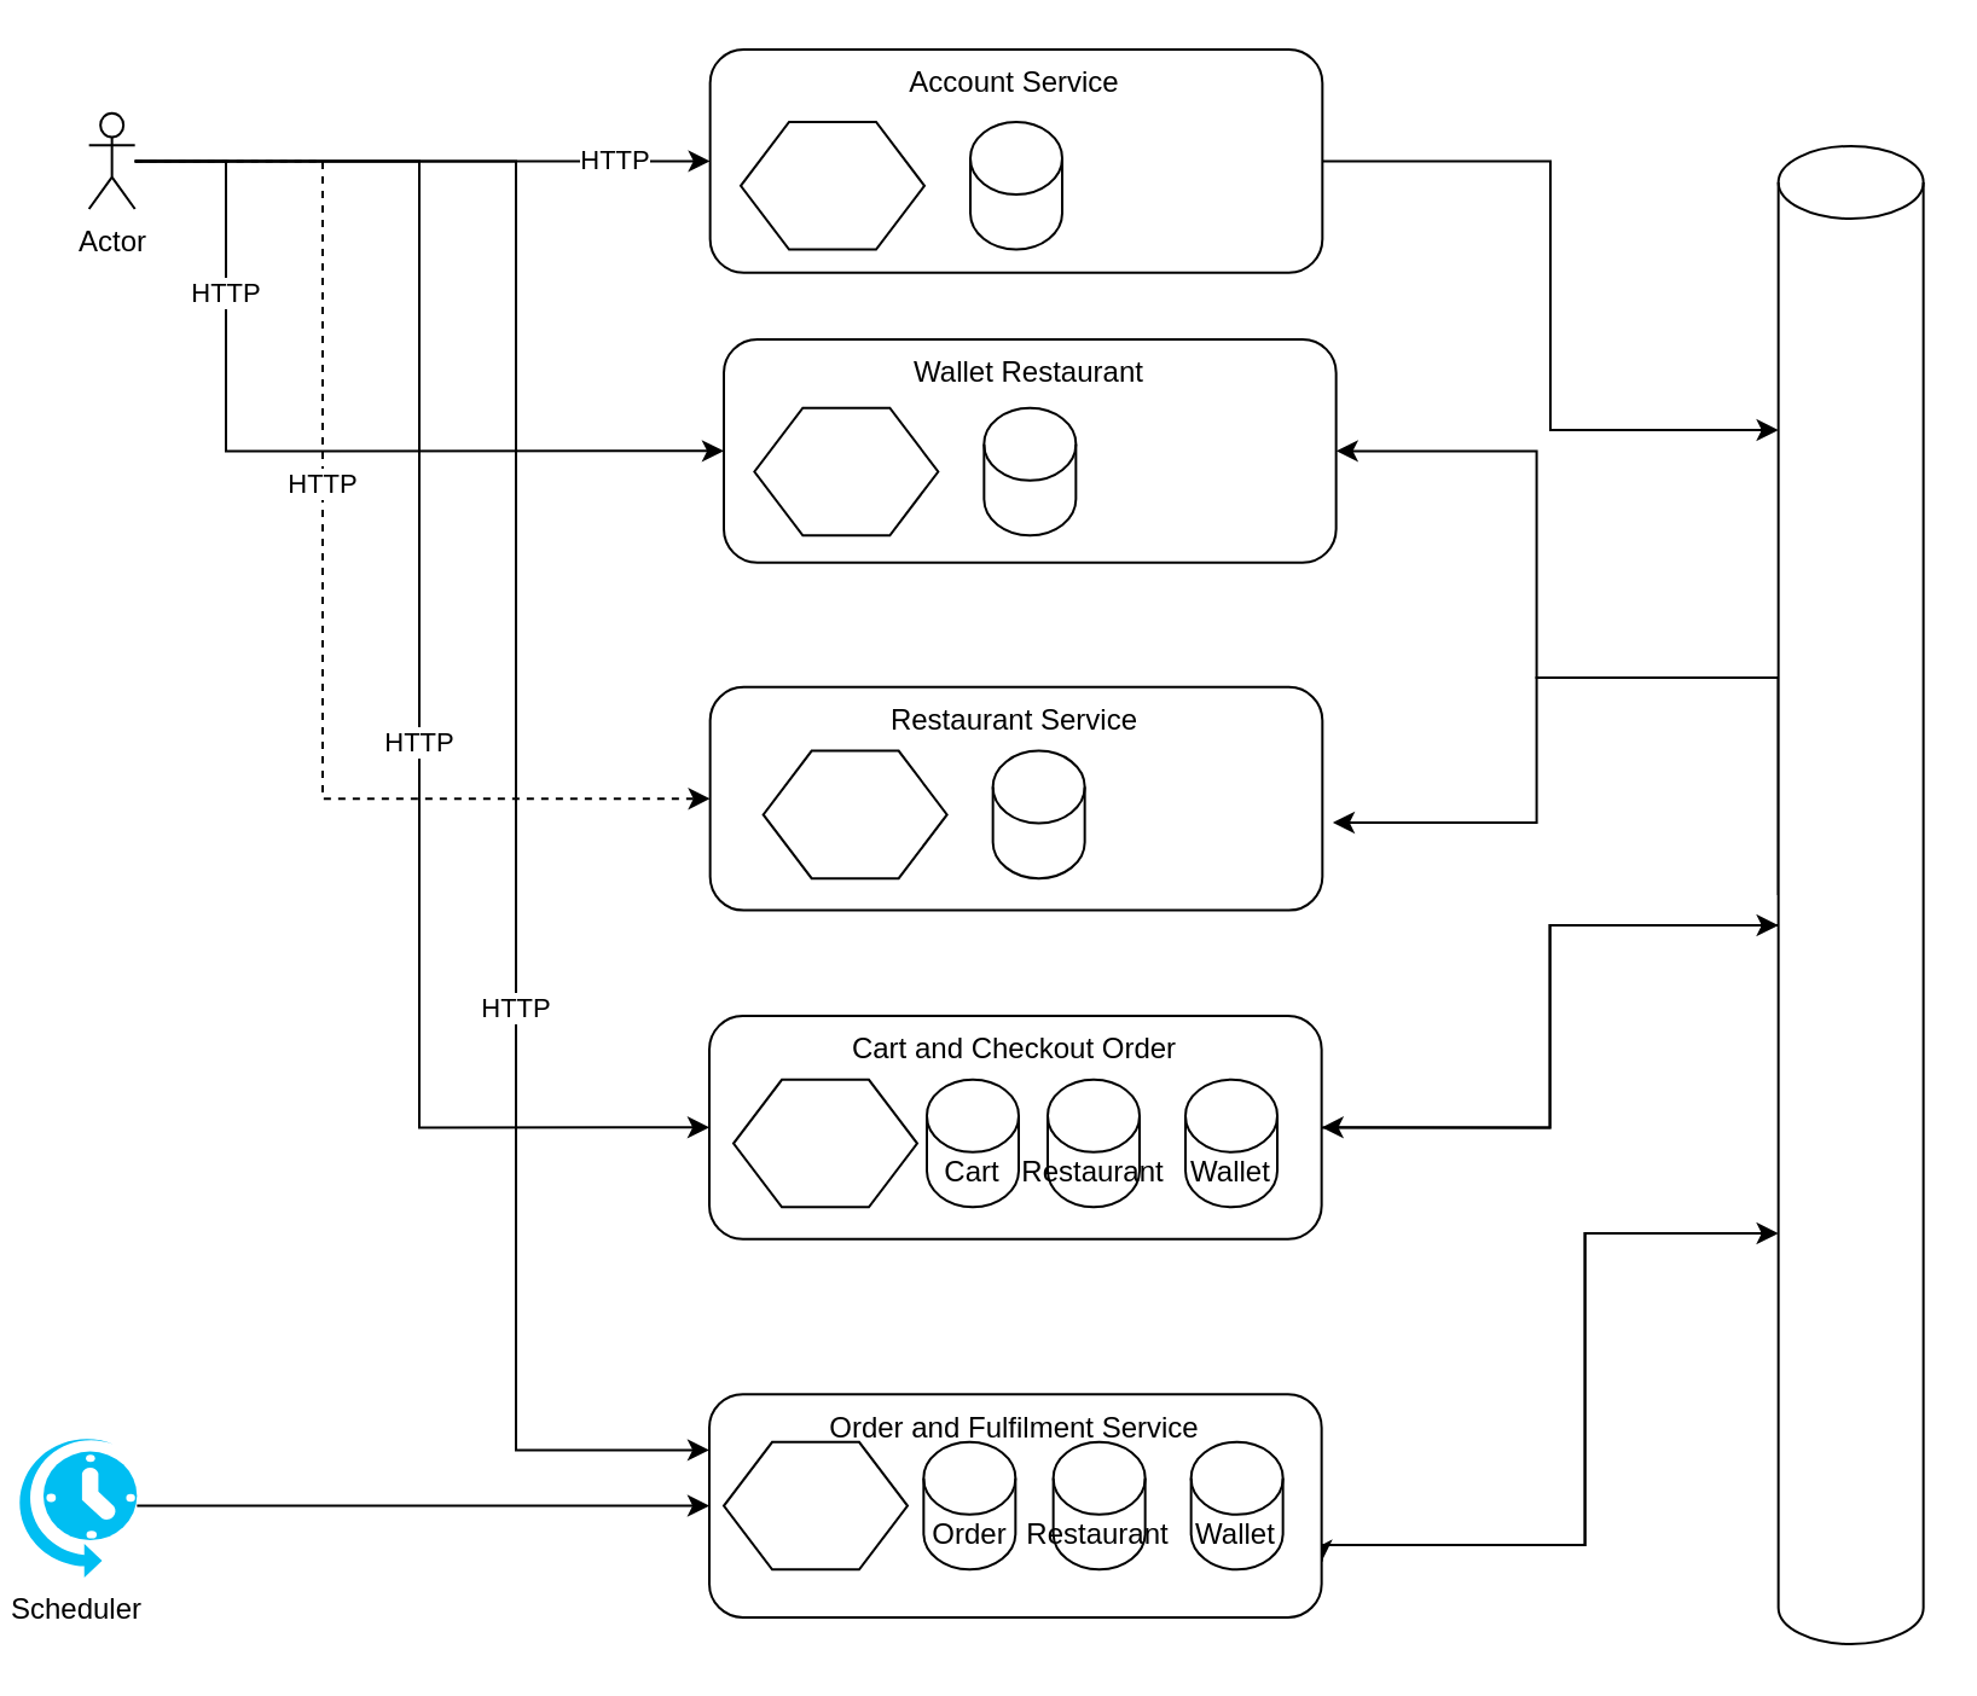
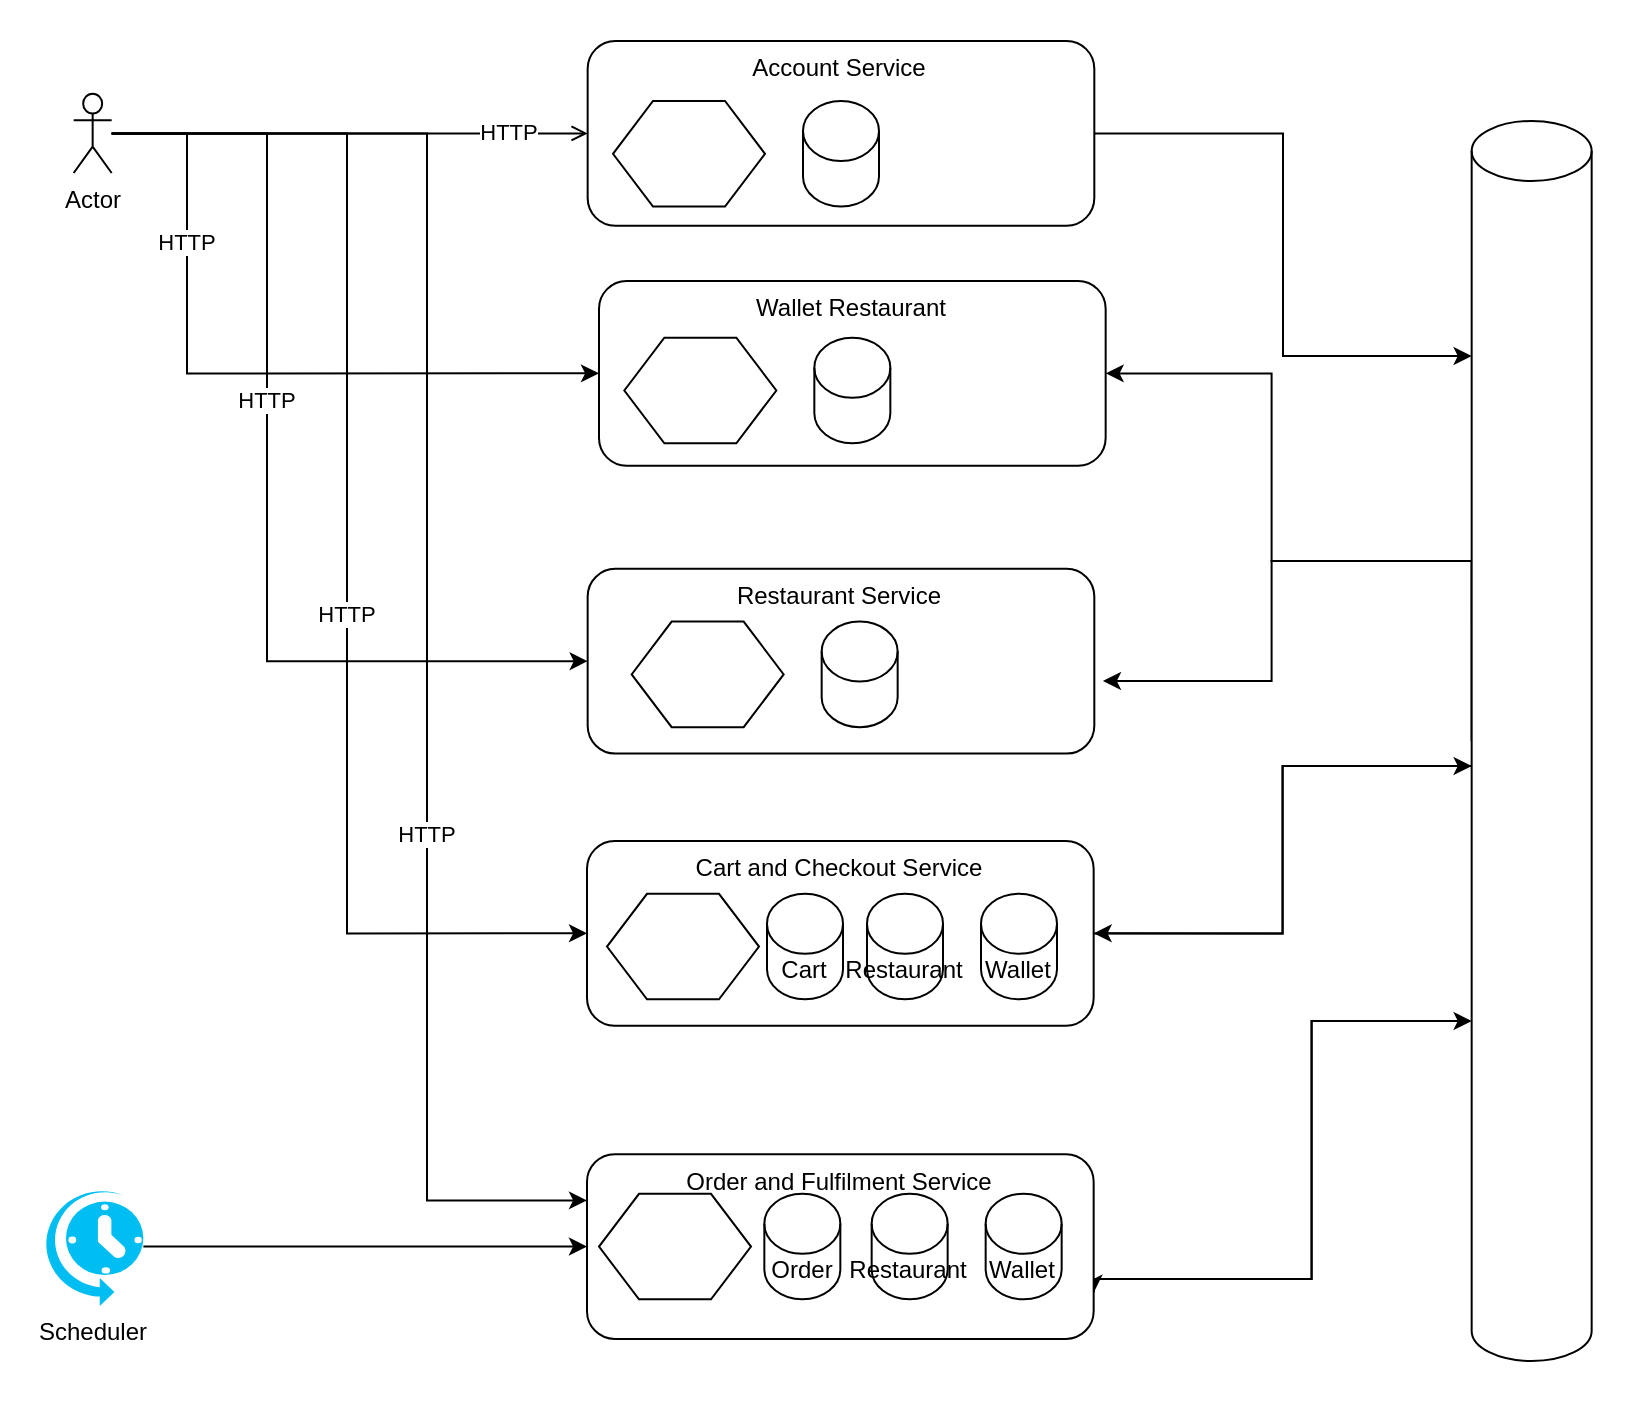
- <mxCell id="10" value="HTTP" style="edgeStyle=orthogonalEdgeStyle;rounded=0;orthogonalLoop=1;jettySize=auto;html=1;entryX=0;entryY=0.5;entryDx=0;entryDy=0;" parent="1" source="15" target="22" edge="1"><mxGeometry x="0.661" relative="1" as="geometry"><mxPoint x="1" as="offset" /></mxGeometry></mxCell>
+ <mxCell id="10" value="HTTP" style="edgeStyle=orthogonalEdgeStyle;rounded=0;orthogonalLoop=1;jettySize=auto;html=1;entryX=0;entryY=0.5;entryDx=0;entryDy=0;endArrow=open;" parent="1" source="15" target="22" edge="1"><mxGeometry x="0.661" relative="1" as="geometry"><mxPoint x="1" as="offset" /></mxGeometry></mxCell>
- <mxCell id="12" value="HTTP" style="edgeStyle=orthogonalEdgeStyle;rounded=0;orthogonalLoop=1;jettySize=auto;html=1;entryX=0;entryY=0.5;entryDx=0;entryDy=0;dashed=1;" parent="1" source="15" target="30" edge="1"><mxGeometry x="-0.158" relative="1" as="geometry"><Array as="points"><mxPoint x="133" y="66" /><mxPoint x="133" y="330" /></Array><mxPoint as="offset" /></mxGeometry></mxCell>
+ <mxCell id="12" value="HTTP" style="edgeStyle=orthogonalEdgeStyle;rounded=0;orthogonalLoop=1;jettySize=auto;html=1;entryX=0;entryY=0.5;entryDx=0;entryDy=0;" parent="1" source="15" target="30" edge="1"><mxGeometry x="-0.158" relative="1" as="geometry"><Array as="points"><mxPoint x="133" y="66" /><mxPoint x="133" y="330" /></Array><mxPoint as="offset" /></mxGeometry></mxCell>
- <mxCell id="34" value="Cart and Checkout Order" style="rounded=1;whiteSpace=wrap;html=1;verticalAlign=top;" parent="33" vertex="1"><mxGeometry width="253.333" height="92.371" as="geometry" /></mxCell>
+ <mxCell id="34" value="Cart and Checkout Service" style="rounded=1;whiteSpace=wrap;html=1;verticalAlign=top;" parent="33" vertex="1"><mxGeometry width="253.333" height="92.371" as="geometry" /></mxCell>
- <mxCell id="9" value="Scheduler" style="verticalLabelPosition=bottom;html=1;verticalAlign=top;align=center;strokeColor=none;fillColor=#00BEF2;shape=mxgraph.azure.scheduler;pointerEvents=1;" parent="1" vertex="1"><mxGeometry x="5.5" y="593.09" width="50.667" height="59.381" as="geometry" /></mxCell>
+ <mxCell id="9" value="Scheduler" style="verticalLabelPosition=bottom;html=1;verticalAlign=top;align=center;strokeColor=none;fillColor=#00BEF2;shape=mxgraph.azure.scheduler;pointerEvents=1;" parent="1" vertex="1"><mxGeometry x="20.5" y="593.09" width="50.667" height="59.381" as="geometry" /></mxCell>
